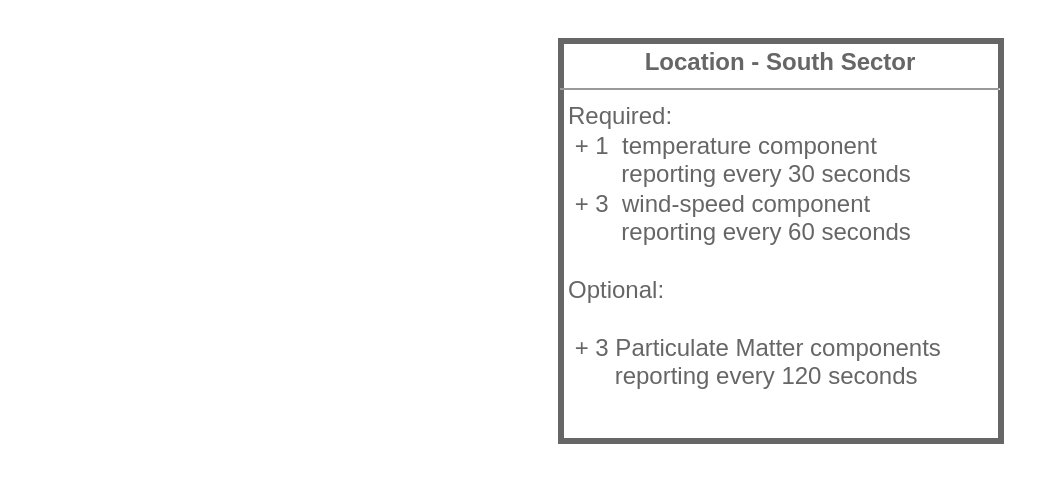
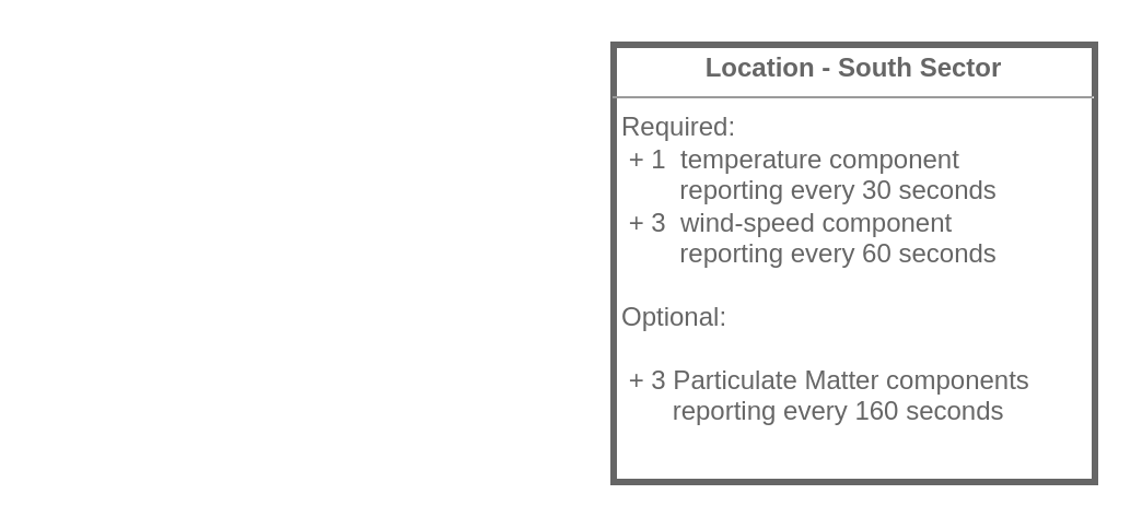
- <mxCell id="3" value="&lt;p style=&quot;margin:0px;margin-top:4px;text-align:center;&quot;&gt;&lt;font color=&quot;#666666&quot;&gt;&lt;b style=&quot;&quot;&gt;Location - South Sector&lt;/b&gt;&lt;/font&gt;&lt;/p&gt;&lt;hr size=&quot;1&quot;&gt;&lt;p style=&quot;margin:0px;margin-left:4px;&quot;&gt;&lt;font color=&quot;#666666&quot;&gt;Required:&lt;br&gt;&amp;nbsp;+ 1&amp;nbsp; temperature component&amp;nbsp;&lt;/font&gt;&lt;/p&gt;&lt;p style=&quot;margin:0px;margin-left:4px;&quot;&gt;&lt;font color=&quot;#666666&quot;&gt;&lt;span style=&quot;white-space: pre;&quot;&gt;&#09;&lt;/span&gt;reporting every 30 seconds&lt;br&gt;&amp;nbsp;+ 3&amp;nbsp; wind-speed component&amp;nbsp;&lt;/font&gt;&lt;/p&gt;&lt;p style=&quot;margin:0px;margin-left:4px;&quot;&gt;&lt;font color=&quot;#666666&quot;&gt;&lt;span style=&quot;white-space: pre;&quot;&gt;&#09;&lt;/span&gt;reporting every 60 seconds&lt;br&gt;&lt;br&gt;Optional:&lt;/font&gt;&lt;/p&gt;&lt;p style=&quot;margin:0px;margin-left:4px;&quot;&gt;&lt;font color=&quot;#666666&quot;&gt;&lt;br&gt;&lt;/font&gt;&lt;/p&gt;&lt;p style=&quot;margin:0px;margin-left:4px;&quot;&gt;&lt;font color=&quot;#666666&quot;&gt;&amp;nbsp;+ 3 Particulate Matter components&lt;br&gt;&amp;nbsp; &amp;nbsp; &amp;nbsp; &amp;nbsp;reporting every 120 seconds&lt;/font&gt;&lt;/p&gt;" style="verticalAlign=top;align=left;overflow=fill;fontSize=12;fontFamily=Helvetica;html=1;whiteSpace=wrap;strokeColor=#666666;fontColor=#333333;fillColor=#ffffff;labelBackgroundColor=none;strokeWidth=3;" parent="2" vertex="1"><mxGeometry x="260" width="220" height="200" as="geometry" /></mxCell>
+ <mxCell id="3" value="&lt;p style=&quot;margin:0px;margin-top:4px;text-align:center;&quot;&gt;&lt;font color=&quot;#666666&quot;&gt;&lt;b style=&quot;&quot;&gt;Location - South Sector&lt;/b&gt;&lt;/font&gt;&lt;/p&gt;&lt;hr size=&quot;1&quot;&gt;&lt;p style=&quot;margin:0px;margin-left:4px;&quot;&gt;&lt;font color=&quot;#666666&quot;&gt;Required:&lt;br&gt;&amp;nbsp;+ 1&amp;nbsp; temperature component&amp;nbsp;&lt;/font&gt;&lt;/p&gt;&lt;p style=&quot;margin:0px;margin-left:4px;&quot;&gt;&lt;font color=&quot;#666666&quot;&gt;&lt;span style=&quot;white-space: pre;&quot;&gt;&#09;&lt;/span&gt;reporting every 30 seconds&lt;br&gt;&amp;nbsp;+ 3&amp;nbsp; wind-speed component&amp;nbsp;&lt;/font&gt;&lt;/p&gt;&lt;p style=&quot;margin:0px;margin-left:4px;&quot;&gt;&lt;font color=&quot;#666666&quot;&gt;&lt;span style=&quot;white-space: pre;&quot;&gt;&#09;&lt;/span&gt;reporting every 60 seconds&lt;br&gt;&lt;br&gt;Optional:&lt;/font&gt;&lt;/p&gt;&lt;p style=&quot;margin:0px;margin-left:4px;&quot;&gt;&lt;font color=&quot;#666666&quot;&gt;&lt;br&gt;&lt;/font&gt;&lt;/p&gt;&lt;p style=&quot;margin:0px;margin-left:4px;&quot;&gt;&lt;font color=&quot;#666666&quot;&gt;&amp;nbsp;+ 3 Particulate Matter components&lt;br&gt;&amp;nbsp; &amp;nbsp; &amp;nbsp; &amp;nbsp;reporting every 160 seconds&lt;/font&gt;&lt;/p&gt;" style="verticalAlign=top;align=left;overflow=fill;fontSize=12;fontFamily=Helvetica;html=1;whiteSpace=wrap;strokeColor=#666666;fontColor=#333333;fillColor=#ffffff;labelBackgroundColor=none;strokeWidth=3;" parent="2" vertex="1"><mxGeometry x="260" width="220" height="200" as="geometry" /></mxCell>
